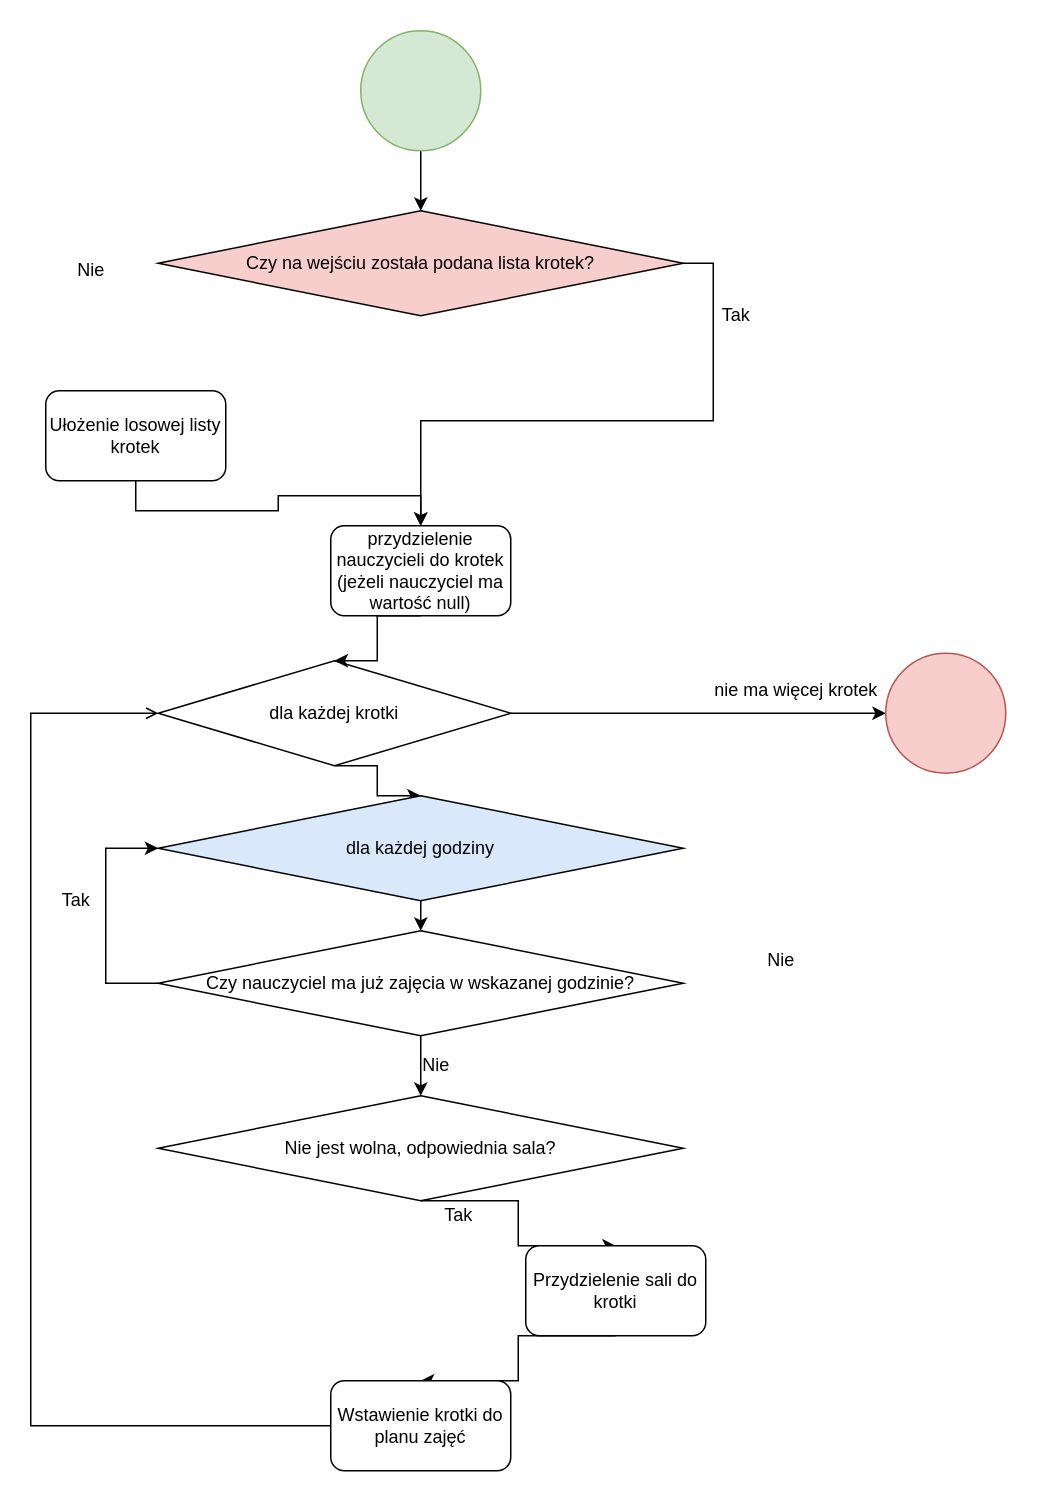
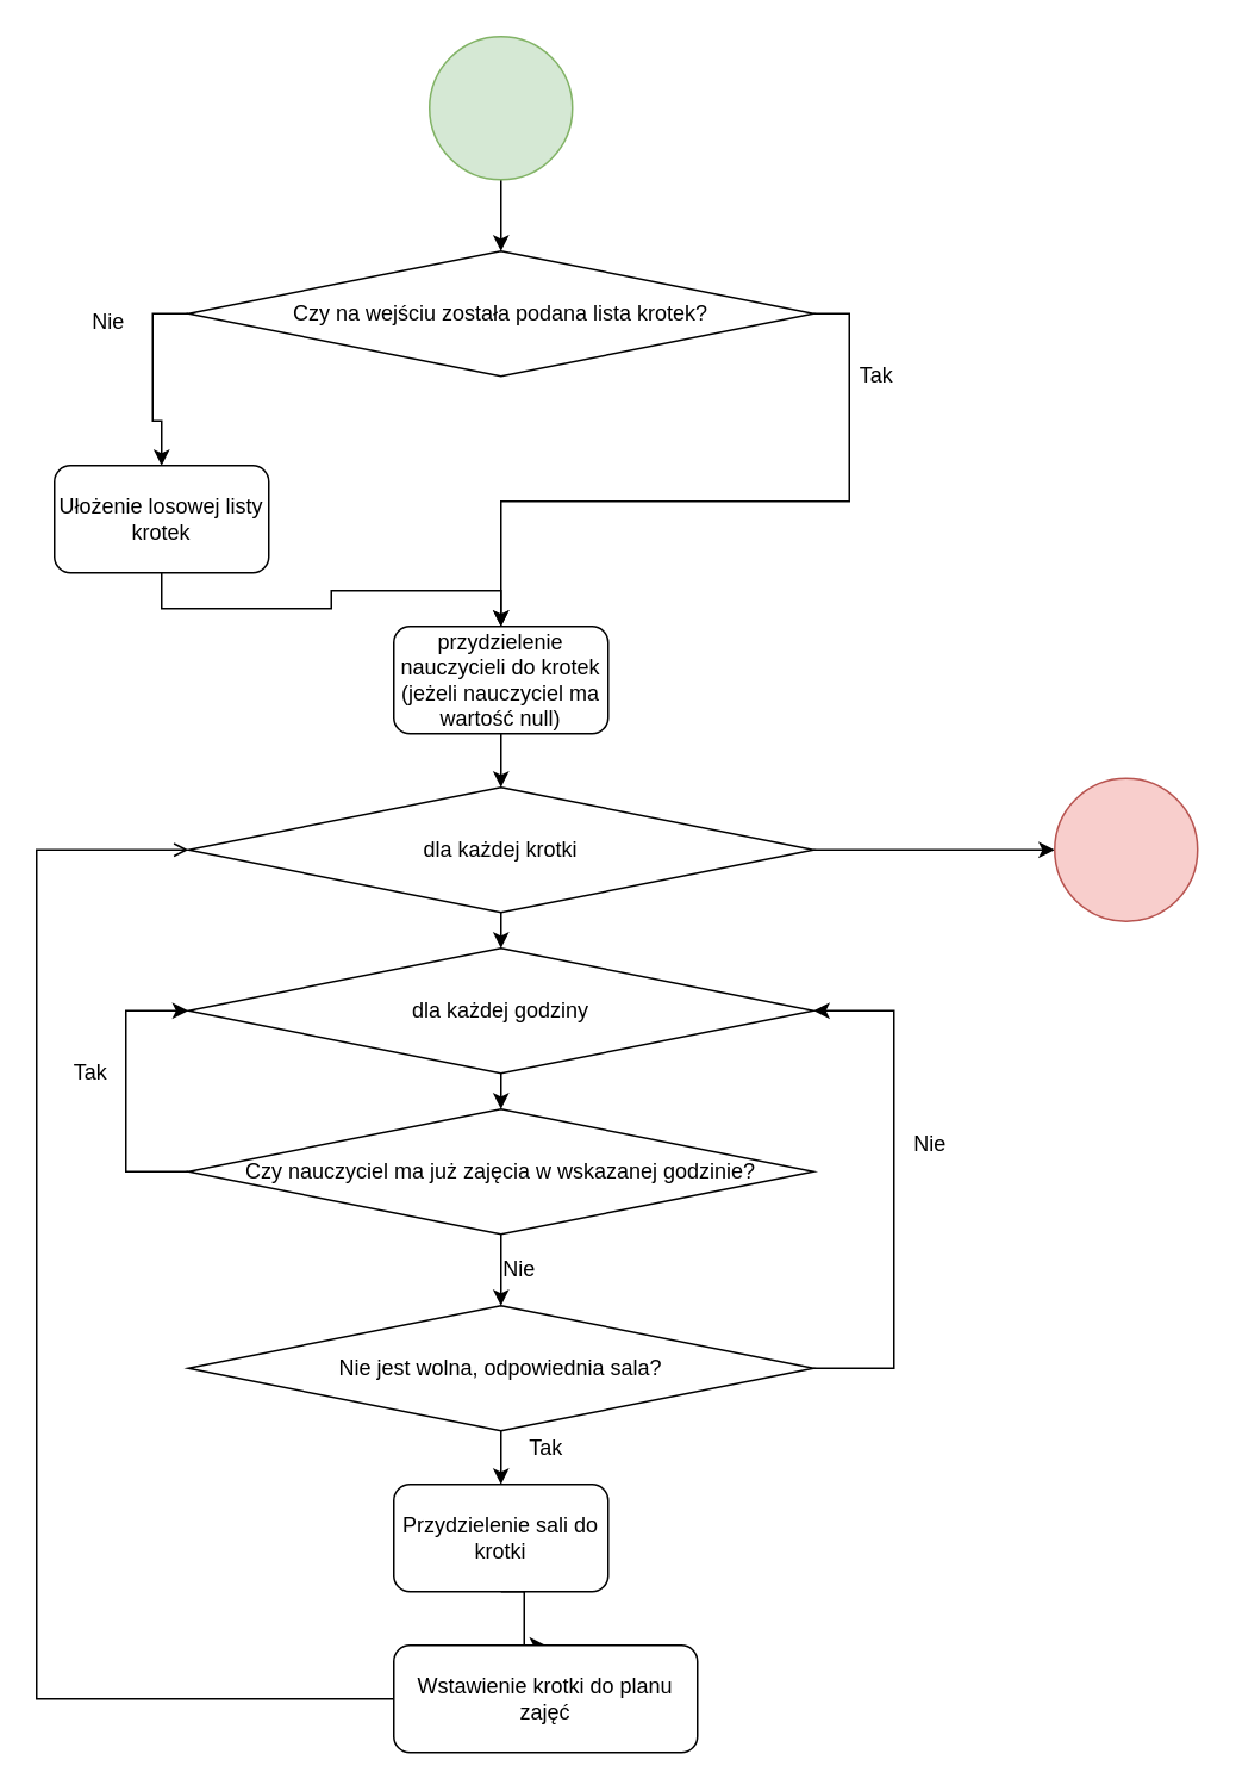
- <mxCell id="6" value="Czy na wejściu została podana lista krotek?" style="rhombus;whiteSpace=wrap;html=1;fillColor=#f8cecc;" vertex="1" parent="1"><mxGeometry x="105" y="140" width="350" height="70" as="geometry" /></mxCell>
+ <mxCell id="6" value="Czy na wejściu została podana lista krotek?" style="rhombus;whiteSpace=wrap;html=1;" vertex="1" parent="1"><mxGeometry x="105" y="140" width="350" height="70" as="geometry" /></mxCell>
+ <mxCell id="4" style="edgeStyle=orthogonalEdgeStyle;rounded=0;orthogonalLoop=1;jettySize=auto;html=1;exitX=0;exitY=0.5;exitDx=0;exitDy=0;entryX=0.5;entryY=0;entryDx=0;entryDy=0;" edge="1" parent="1" source="6" target="8"><mxGeometry relative="1" as="geometry" /></mxCell>
- <mxCell id="32" value="nie ma więcej krotek" style="text;html=1;align=center;verticalAlign=middle;resizable=0;points=[];autosize=1;strokeColor=none;fillColor=none;" vertex="1" parent="1"><mxGeometry x="470" y="450" width="120" height="20" as="geometry" /></mxCell>
- <mxCell id="13" value="dla każdej krotki" style="rhombus;whiteSpace=wrap;html=1;" vertex="1" parent="1"><mxGeometry x="105" y="440" width="235" height="70" as="geometry" /></mxCell>
+ <mxCell id="13" value="dla każdej krotki" style="rhombus;whiteSpace=wrap;html=1;" vertex="1" parent="1"><mxGeometry x="105" y="440" width="350" height="70" as="geometry" /></mxCell>
- <mxCell id="15" value="dla każdej godziny" style="rhombus;whiteSpace=wrap;html=1;fillColor=#dae8fc;" vertex="1" parent="1"><mxGeometry x="105" y="530" width="350" height="70" as="geometry" /></mxCell>
+ <mxCell id="15" value="dla każdej godziny" style="rhombus;whiteSpace=wrap;html=1;" vertex="1" parent="1"><mxGeometry x="105" y="530" width="350" height="70" as="geometry" /></mxCell>
+ <mxCell id="21" style="edgeStyle=elbowEdgeStyle;rounded=0;orthogonalLoop=1;jettySize=auto;html=1;exitX=1;exitY=0.5;exitDx=0;exitDy=0;entryX=1;entryY=0.5;entryDx=0;entryDy=0;" edge="1" parent="1" source="23" target="15"><mxGeometry relative="1" as="geometry"><Array as="points"><mxPoint x="500" y="665" /></Array></mxGeometry></mxCell>
- <mxCell id="28" value="Przydzielenie sali do krotki" style="rounded=1;whiteSpace=wrap;html=1;" vertex="1" parent="1"><mxGeometry x="350" y="830" width="120" height="60" as="geometry" /></mxCell>
+ <mxCell id="28" value="Przydzielenie sali do krotki" style="rounded=1;whiteSpace=wrap;html=1;" vertex="1" parent="1"><mxGeometry x="220" y="830" width="120" height="60" as="geometry" /></mxCell>
- <mxCell id="30" value="Wstawienie krotki do planu zajęć" style="rounded=1;whiteSpace=wrap;html=1;" vertex="1" parent="1"><mxGeometry x="220" y="920" width="120" height="60" as="geometry" /></mxCell>
+ <mxCell id="30" value="Wstawienie krotki do planu zajęć" style="rounded=1;whiteSpace=wrap;html=1;" vertex="1" parent="1"><mxGeometry x="220" y="920" width="170" height="60" as="geometry" /></mxCell>
